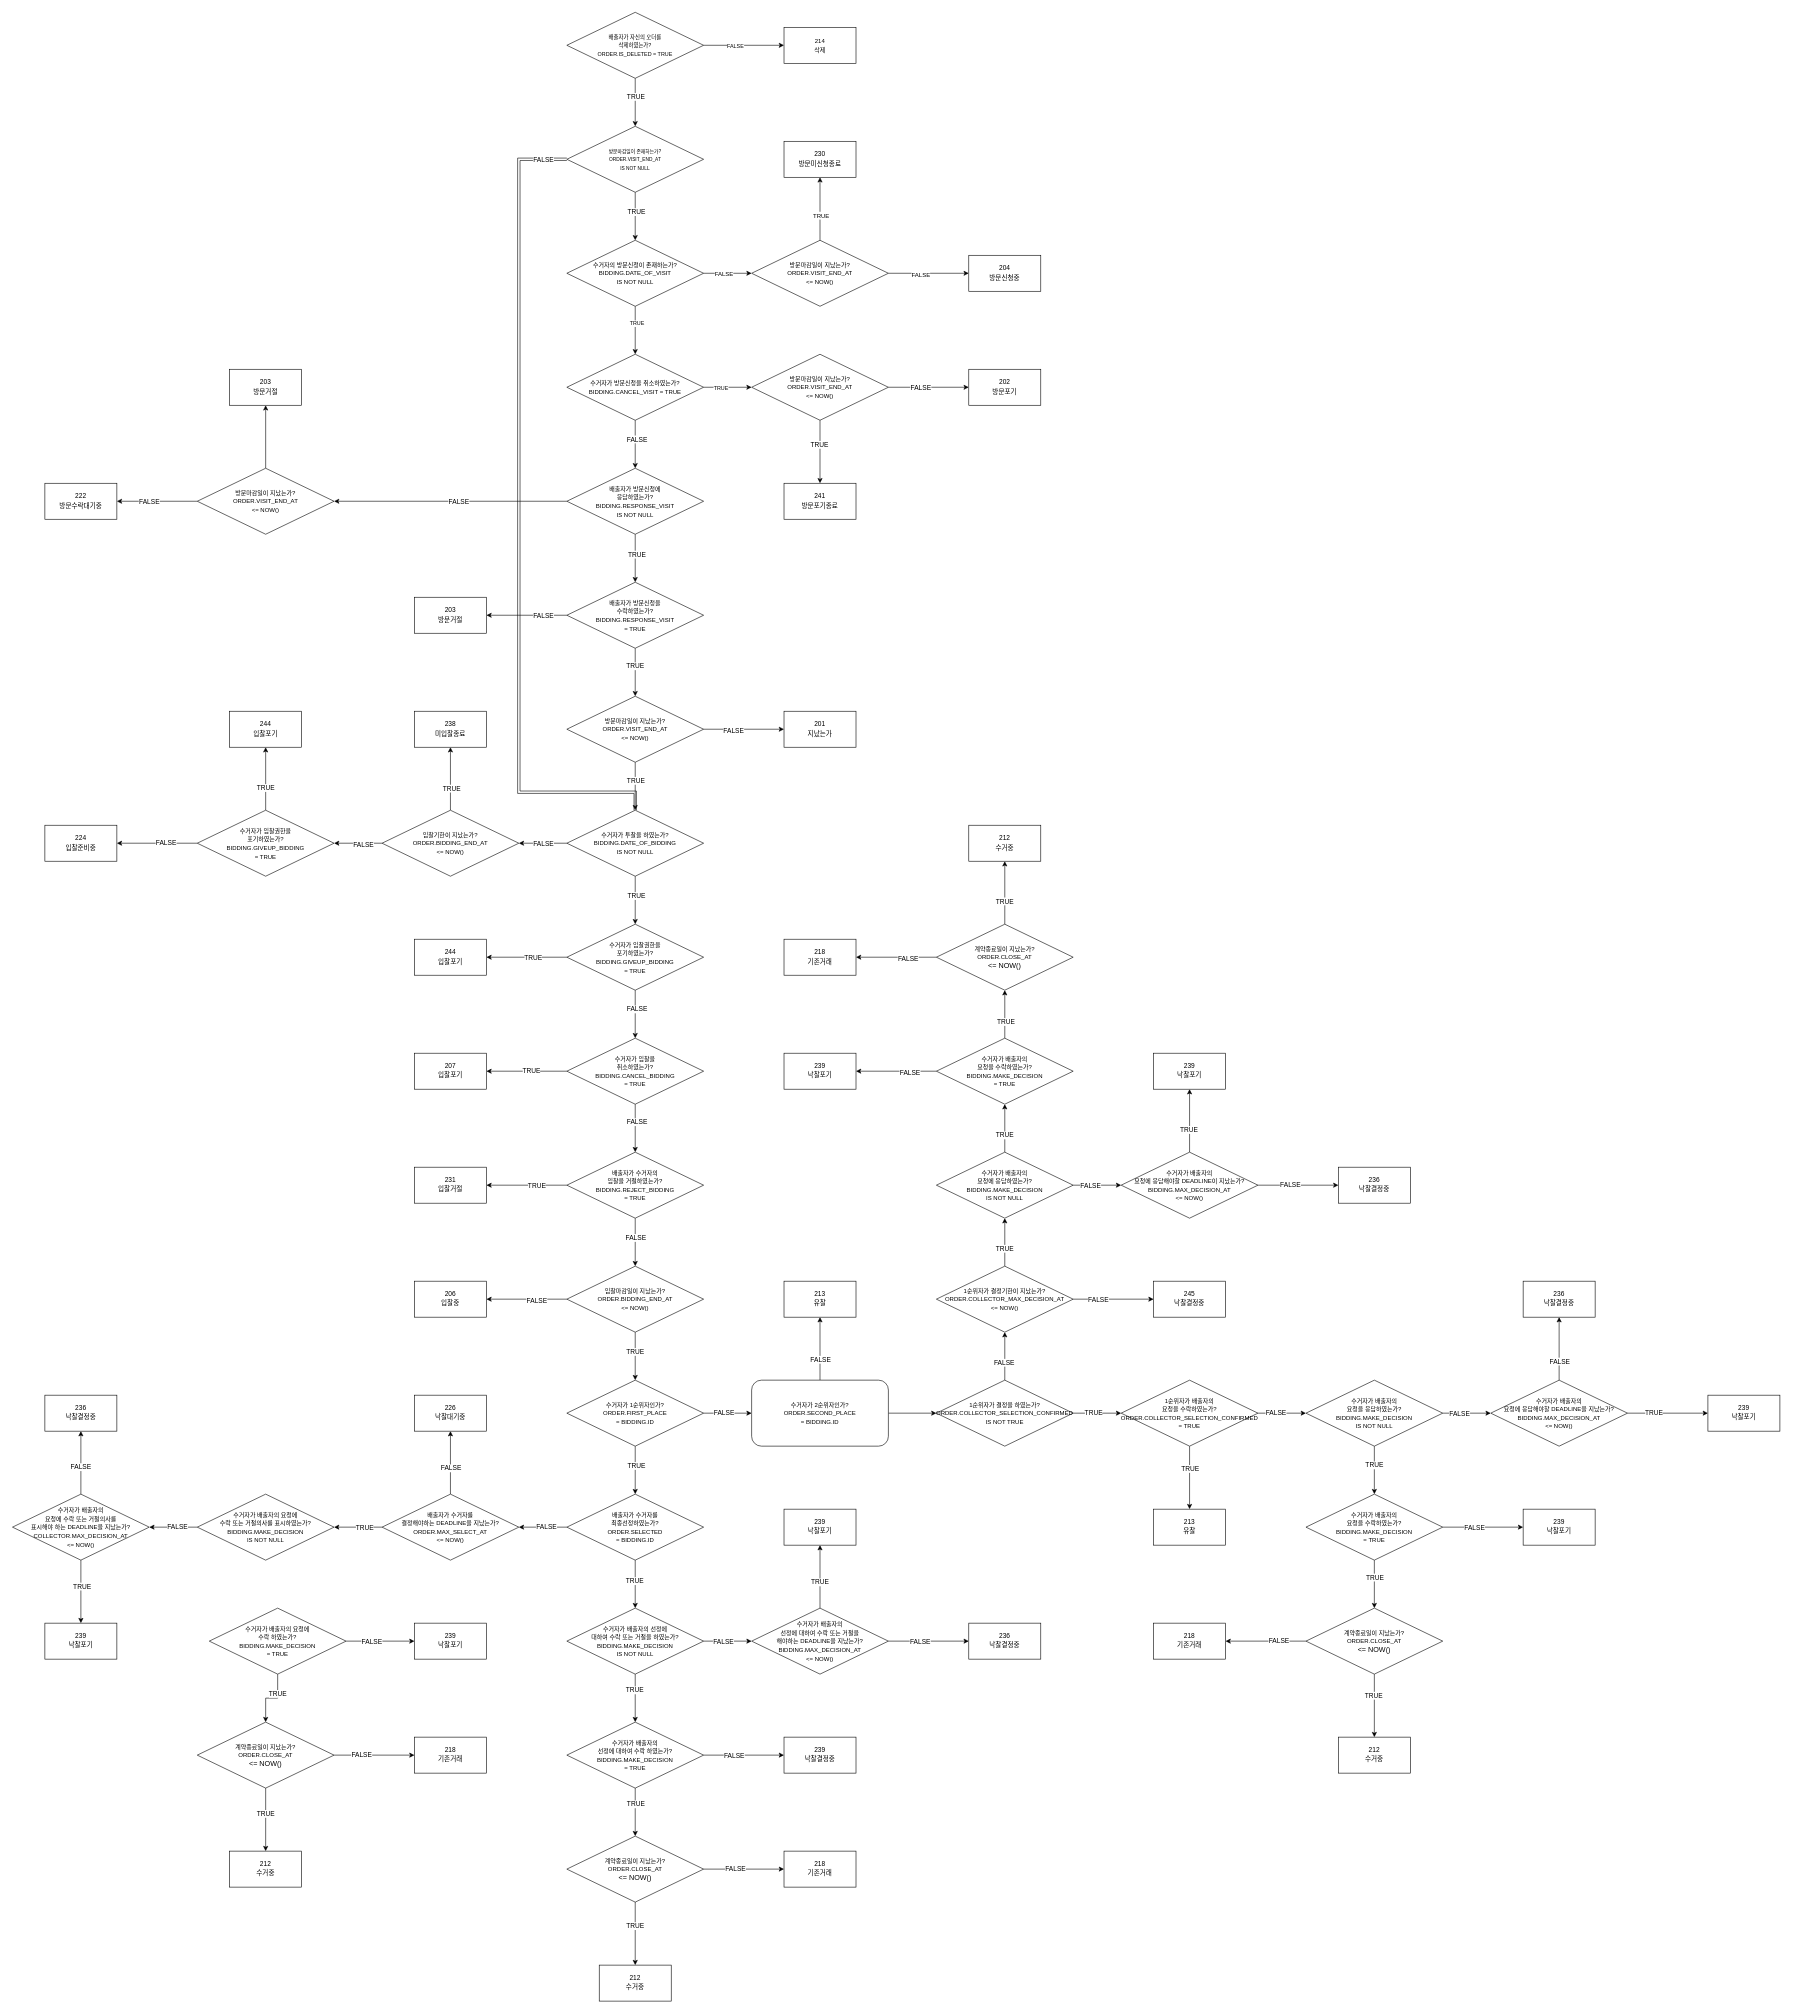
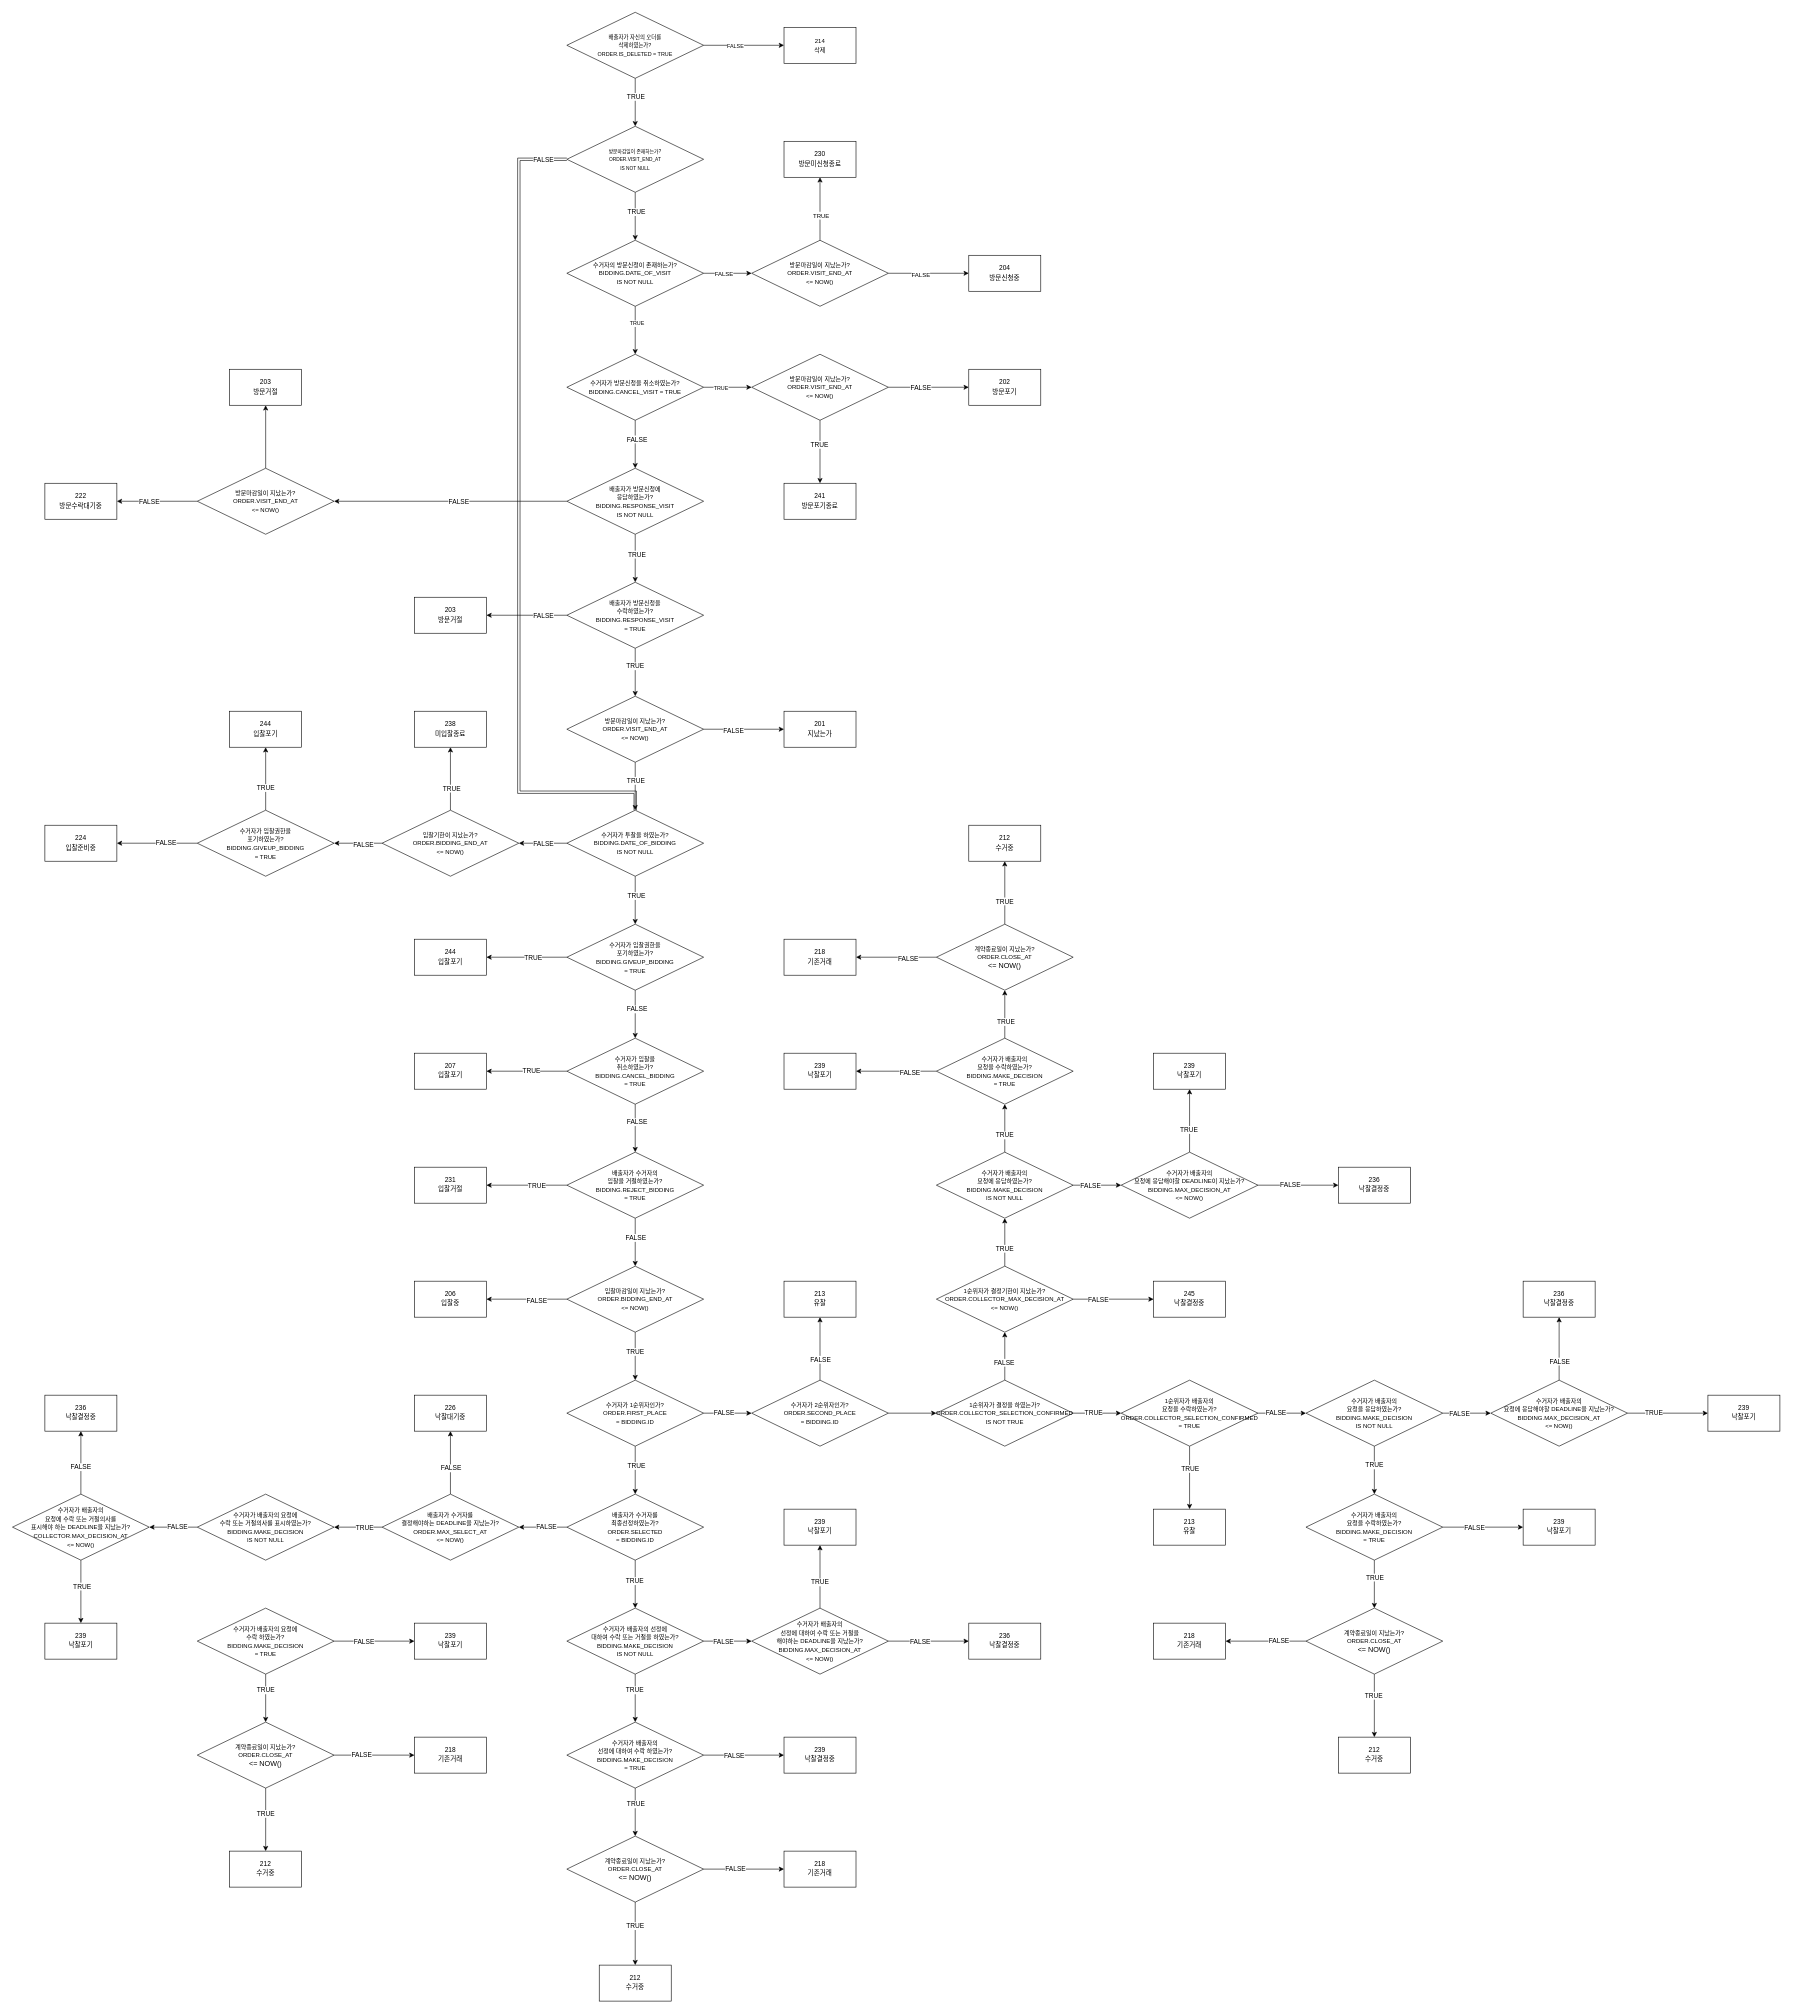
- <mxCell id="110" value="&lt;span style=&quot;font-size: 10px&quot;&gt;수거자가 2순위자인가?&lt;/span&gt;&lt;br style=&quot;font-size: 10px&quot;&gt;&lt;span style=&quot;font-size: 10px&quot;&gt;ORDER.SECOND_PLACE&lt;br&gt;= BIDDING.ID&lt;/span&gt;" style="whiteSpace=wrap;html=1;rounded=1;" vertex="1" parent="1"><mxGeometry x="1252" y="2300" width="228" height="110" as="geometry" /></mxCell>
+ <mxCell id="110" value="&lt;span style=&quot;font-size: 10px&quot;&gt;수거자가 2순위자인가?&lt;/span&gt;&lt;br style=&quot;font-size: 10px&quot;&gt;&lt;span style=&quot;font-size: 10px&quot;&gt;ORDER.SECOND_PLACE&lt;br&gt;= BIDDING.ID&lt;/span&gt;" style="rhombus;whiteSpace=wrap;html=1;" vertex="1" parent="1"><mxGeometry x="1252" y="2300" width="228" height="110" as="geometry" /></mxCell>
- <mxCell id="154" value="&lt;span style=&quot;font-size: 10px&quot;&gt;수거자가 배출자의 요청에&lt;br&gt;수락 하였는가?&lt;/span&gt;&lt;br style=&quot;font-size: 10px&quot;&gt;&lt;span style=&quot;font-size: 10px&quot;&gt;BIDDING.MAKE_DECISION&lt;br&gt;= TRUE&lt;br&gt;&lt;/span&gt;" style="rhombus;whiteSpace=wrap;html=1;" vertex="1" parent="1"><mxGeometry x="348" y="2680" width="228" height="110" as="geometry" /></mxCell>
+ <mxCell id="154" value="&lt;span style=&quot;font-size: 10px&quot;&gt;수거자가 배출자의 요청에&lt;br&gt;수락 하였는가?&lt;/span&gt;&lt;br style=&quot;font-size: 10px&quot;&gt;&lt;span style=&quot;font-size: 10px&quot;&gt;BIDDING.MAKE_DECISION&lt;br&gt;= TRUE&lt;br&gt;&lt;/span&gt;" style="rhombus;whiteSpace=wrap;html=1;" vertex="1" parent="1"><mxGeometry x="328" y="2680" width="228" height="110" as="geometry" /></mxCell>
